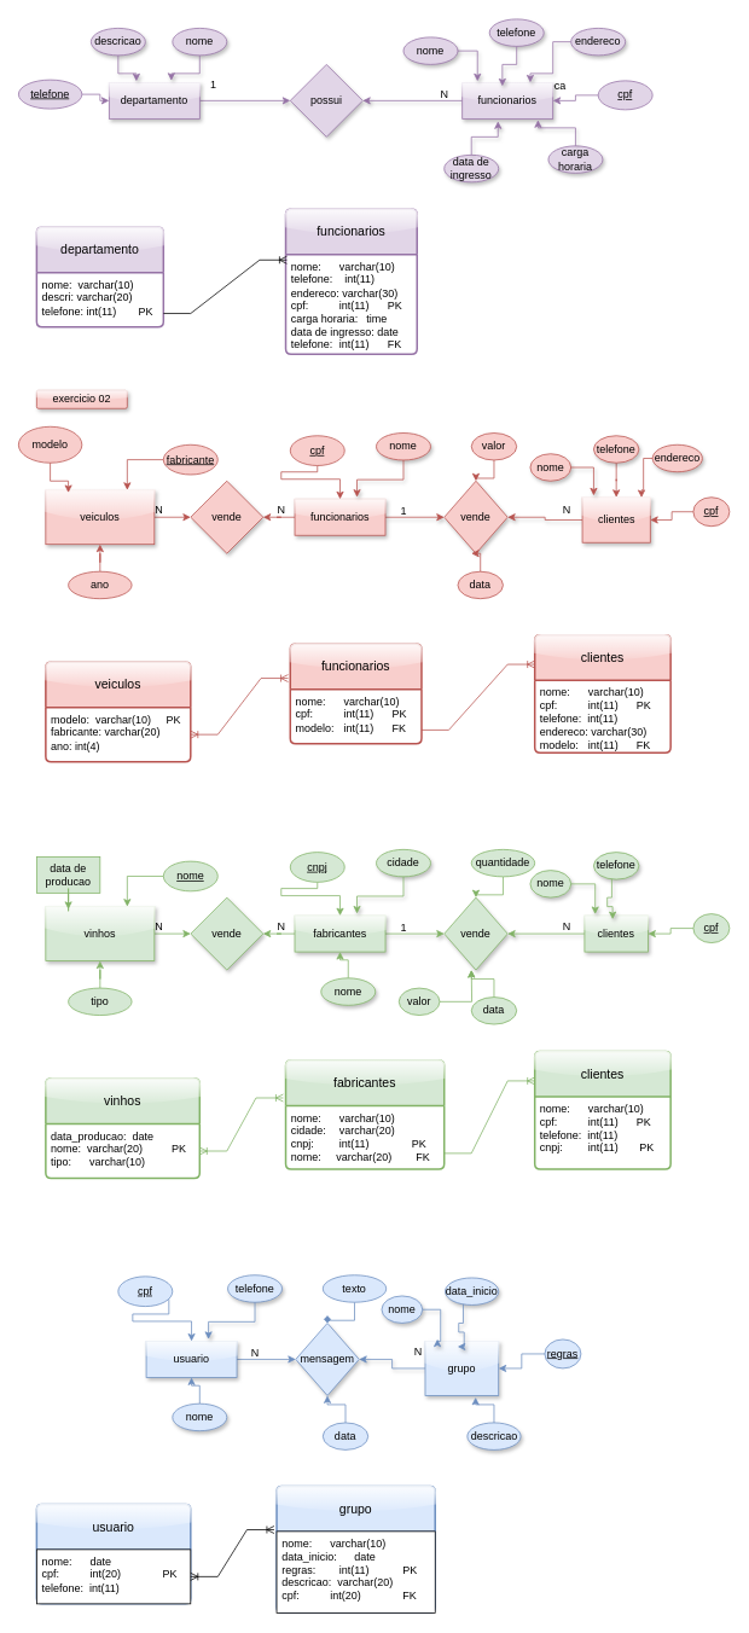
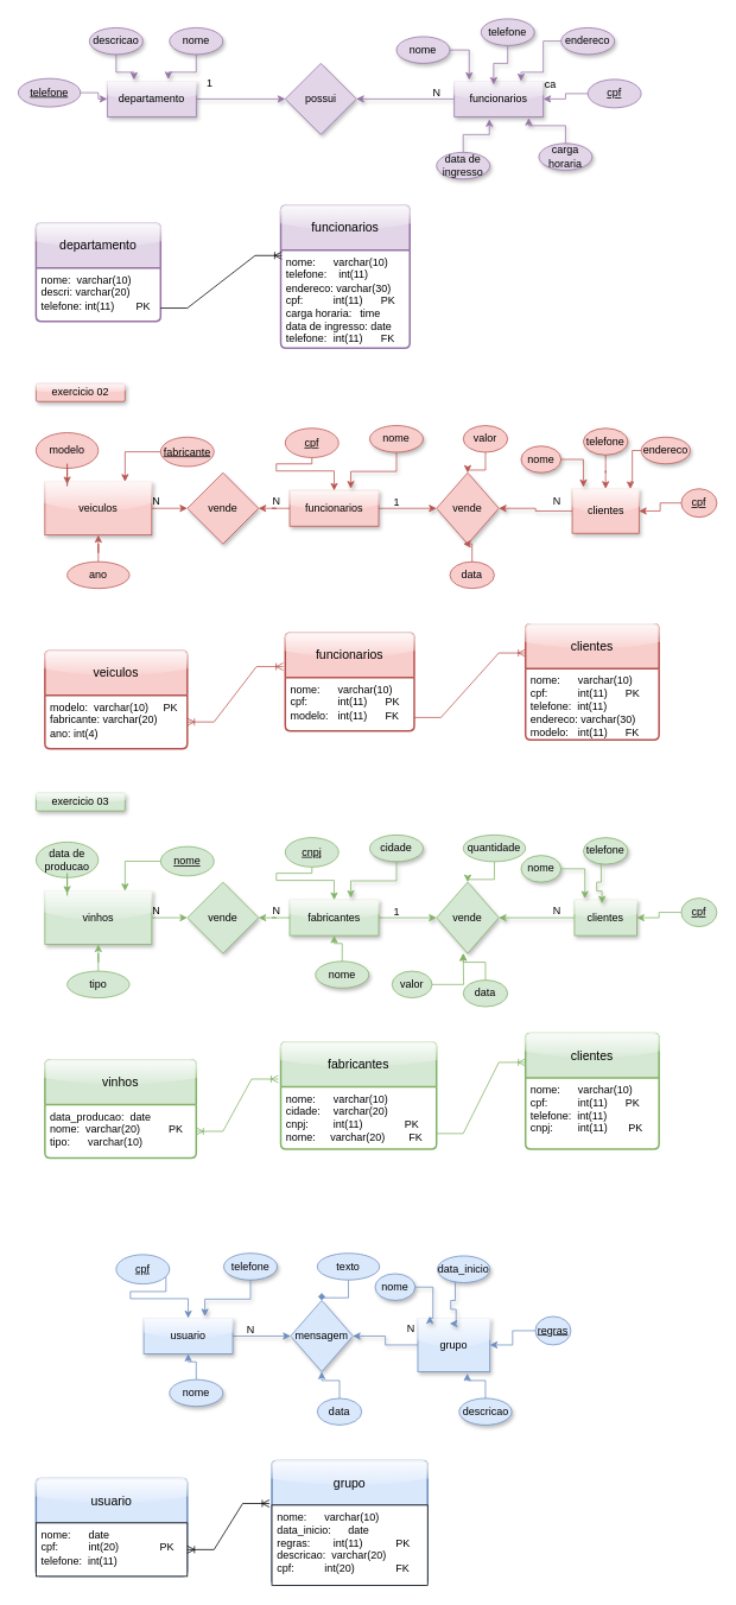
- <mxCell id="61" value="modelo" style="ellipse;whiteSpace=wrap;html=1;align=center;fillColor=#f8cecc;strokeColor=#b85450;" vertex="1" parent="1"><mxGeometry x="20" y="470" width="70" height="40" as="geometry" /></mxCell>
+ <mxCell id="61" value="modelo" style="ellipse;whiteSpace=wrap;html=1;align=center;fillColor=#f8cecc;strokeColor=#b85450;" vertex="1" parent="1"><mxGeometry x="40" y="485" width="70" height="40" as="geometry" /></mxCell>
+ <mxCell id="90" value="exercicio 03" style="rounded=1;arcSize=10;whiteSpace=wrap;html=1;align=center;fillColor=#d5e8d4;strokeColor=#82b366;shadow=1;glass=1;" vertex="1" parent="1"><mxGeometry x="40" y="890" width="100" height="20" as="geometry" /></mxCell>
- <mxCell id="103" value="data de producao" style="whiteSpace=wrap;html=1;align=center;fillColor=#d5e8d4;strokeColor=#82b366;rounded=0;" vertex="1" parent="1"><mxGeometry x="40" y="945" width="70" height="40" as="geometry" /></mxCell>
+ <mxCell id="103" value="data de producao" style="ellipse;whiteSpace=wrap;html=1;align=center;fillColor=#d5e8d4;strokeColor=#82b366;" vertex="1" parent="1"><mxGeometry x="40" y="945" width="70" height="40" as="geometry" /></mxCell>
